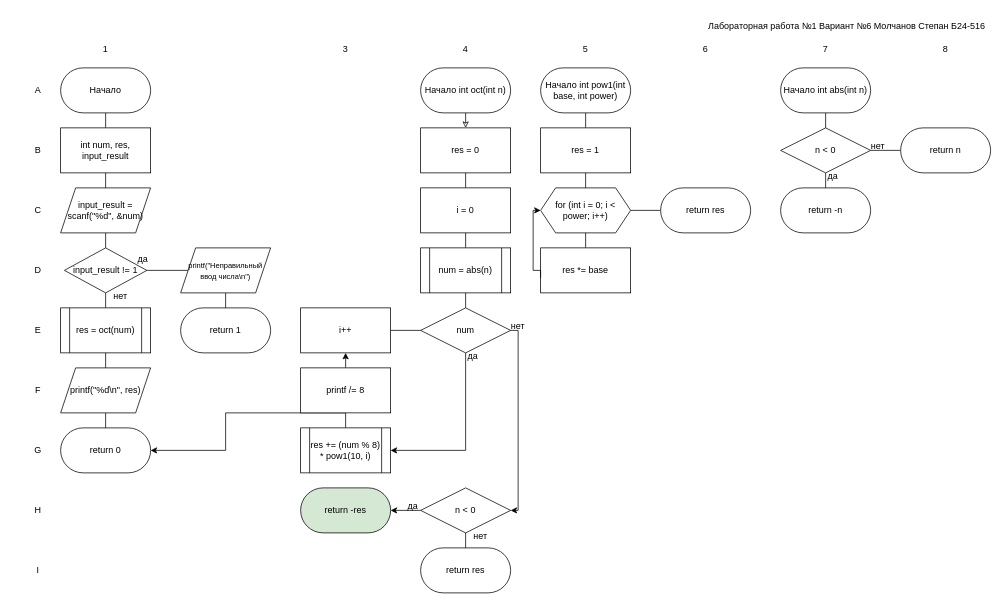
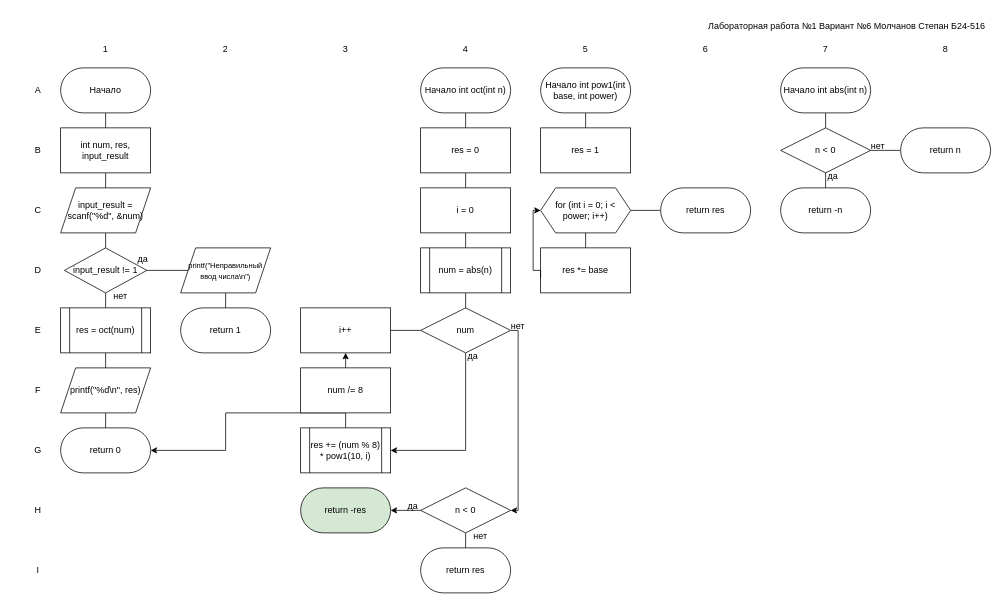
+ <mxCell id="46" value="2" style="text;html=1;align=center;verticalAlign=middle;whiteSpace=wrap;rounded=0;" parent="1" vertex="1"><mxGeometry x="270" y="50" width="60" height="30" as="geometry" /></mxCell>
- <mxCell id="13" style="edgeStyle=orthogonalEdgeStyle;rounded=0;orthogonalLoop=1;jettySize=auto;html=1;exitX=0.5;exitY=1;exitDx=0;exitDy=0;entryX=0.5;entryY=0;entryDx=0;entryDy=0;endArrow=classic;endFill=0;" parent="1" source="14" target="16" edge="1"><mxGeometry relative="1" as="geometry" /></mxCell>
+ <mxCell id="13" style="edgeStyle=orthogonalEdgeStyle;rounded=0;orthogonalLoop=1;jettySize=auto;html=1;exitX=0.5;exitY=1;exitDx=0;exitDy=0;entryX=0.5;entryY=0;entryDx=0;entryDy=0;endArrow=none;endFill=0;" parent="1" source="14" target="16" edge="1"><mxGeometry relative="1" as="geometry" /></mxCell>
- <mxCell id="30" style="edgeStyle=orthogonalEdgeStyle;rounded=0;orthogonalLoop=1;jettySize=auto;html=1;exitX=0.5;exitY=1;exitDx=0;exitDy=0;entryX=0.5;entryY=0;entryDx=0;entryDy=0;endArrow=none;endFill=0;" parent="1" source="31" target="33" edge="1"><mxGeometry relative="1" as="geometry" /></mxCell>
- <mxCell id="9" value="printf /= 8" style="rounded=0;whiteSpace=wrap;html=1;" parent="1" vertex="1"><mxGeometry x="400" y="490" width="120" height="60" as="geometry" /></mxCell>
+ <mxCell id="9" value="num /= 8" style="rounded=0;whiteSpace=wrap;html=1;" parent="1" vertex="1"><mxGeometry x="400" y="490" width="120" height="60" as="geometry" /></mxCell>
